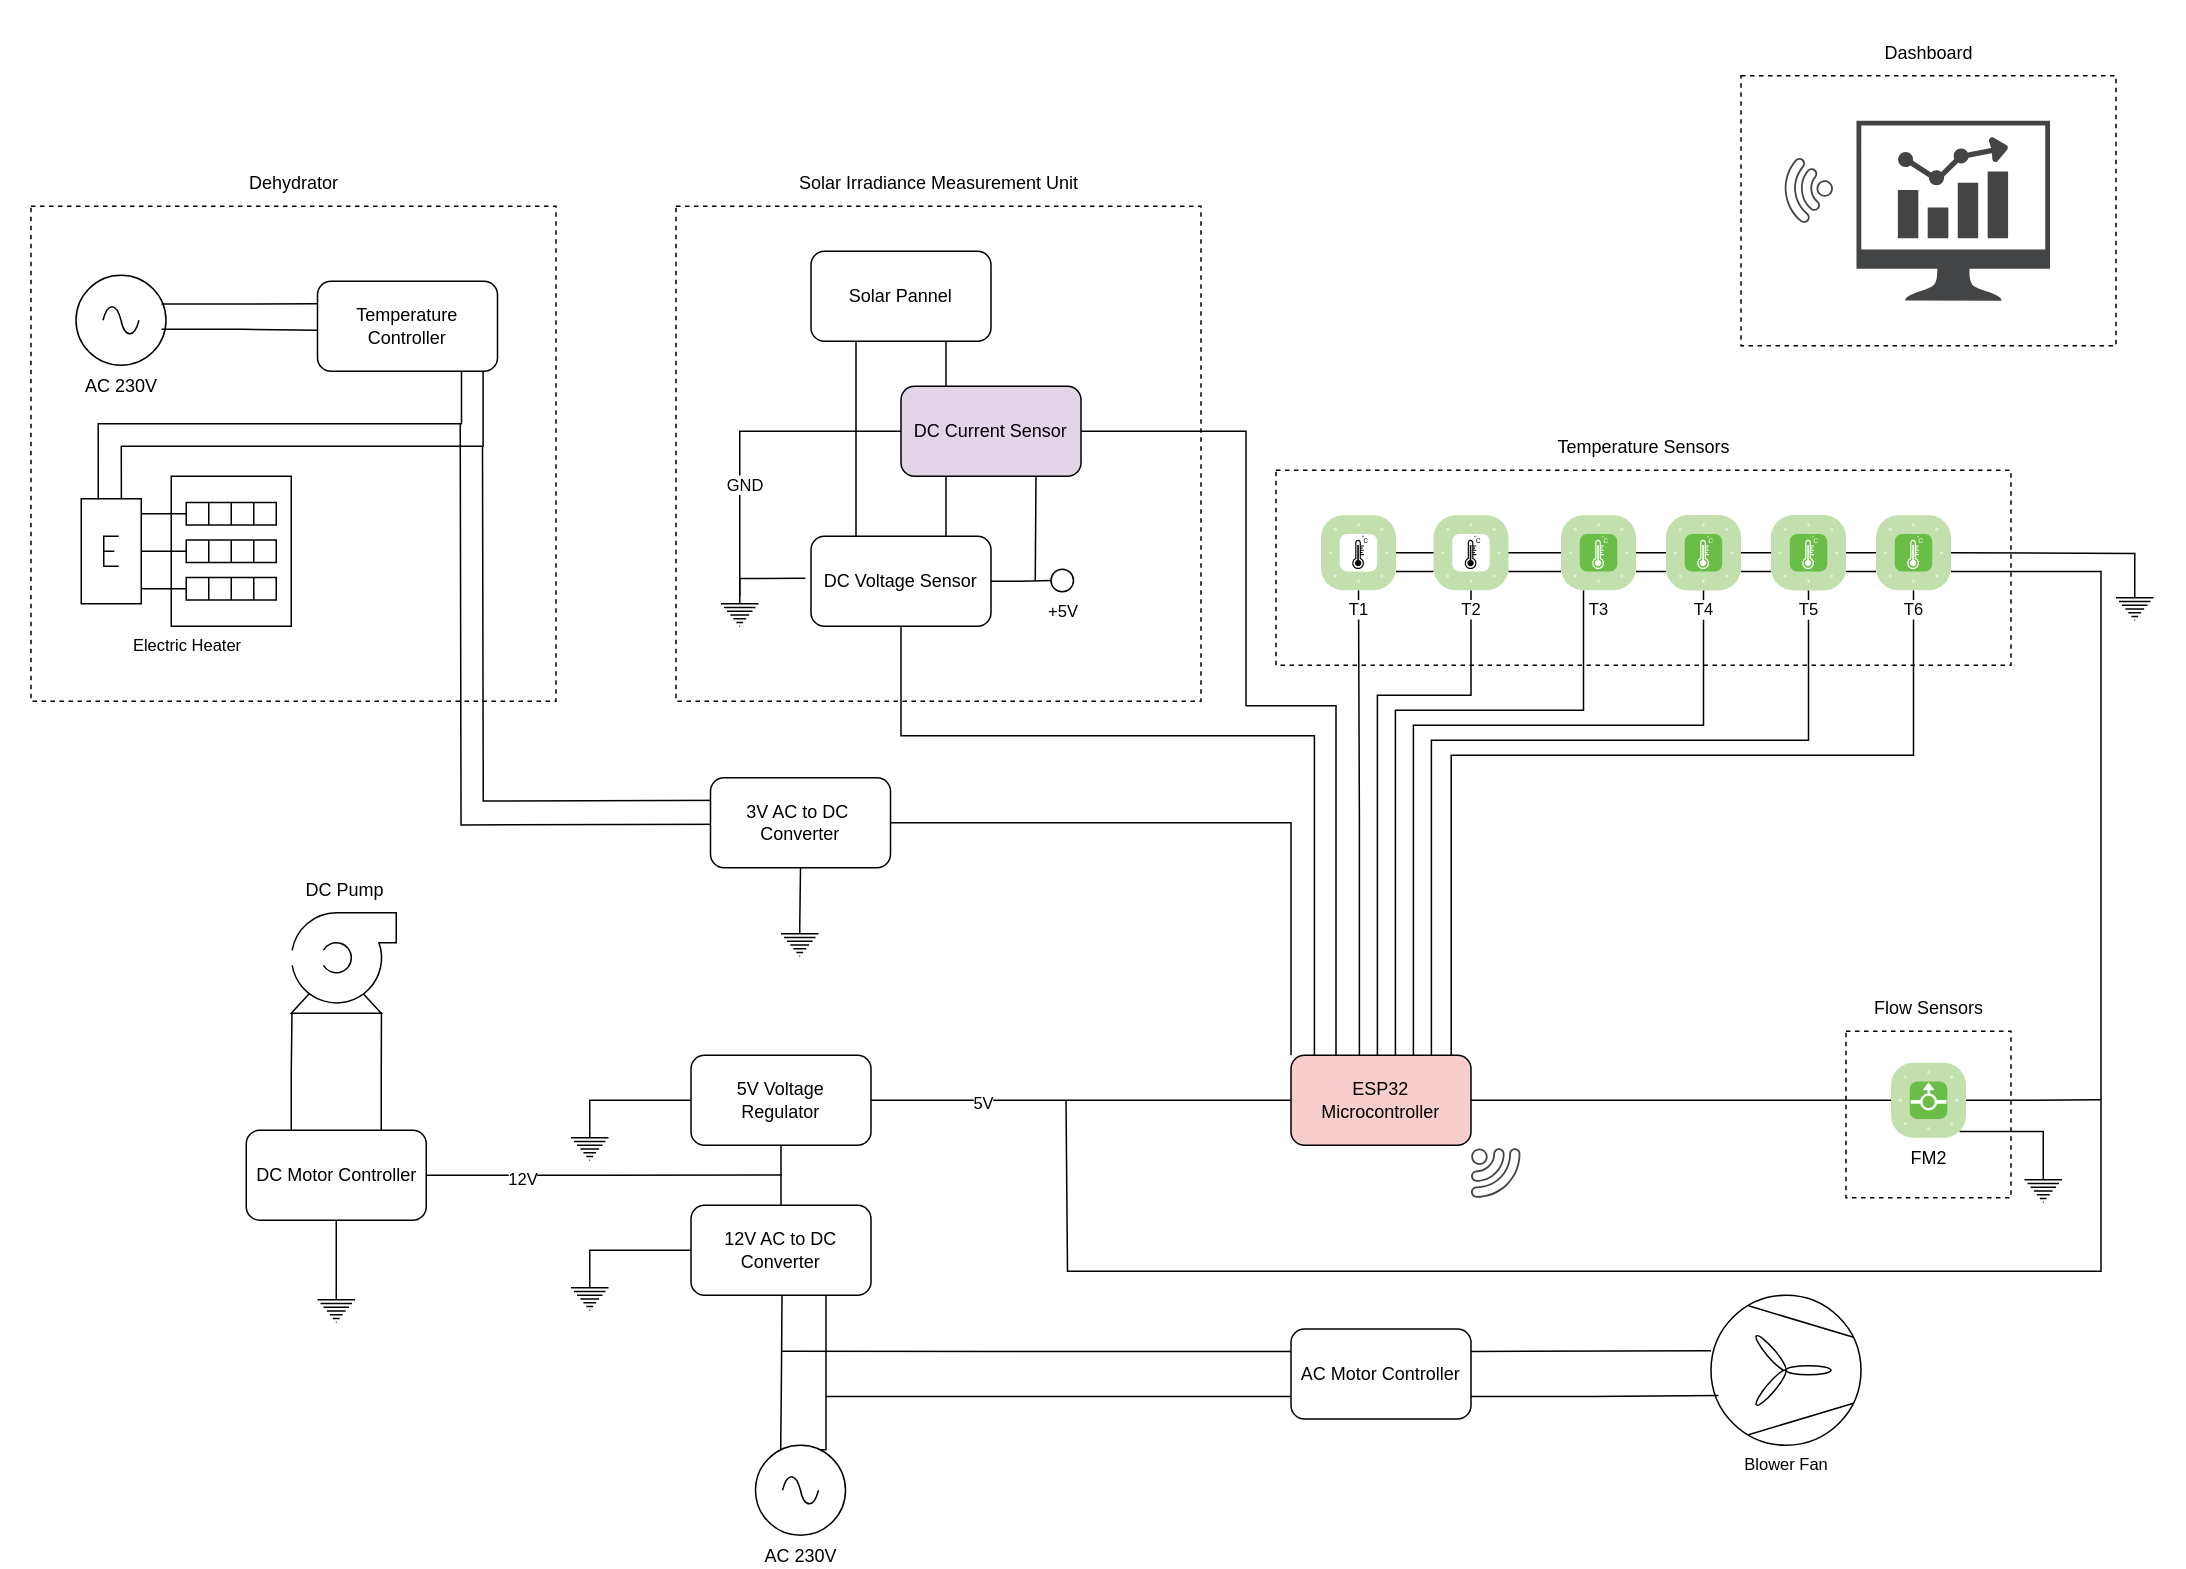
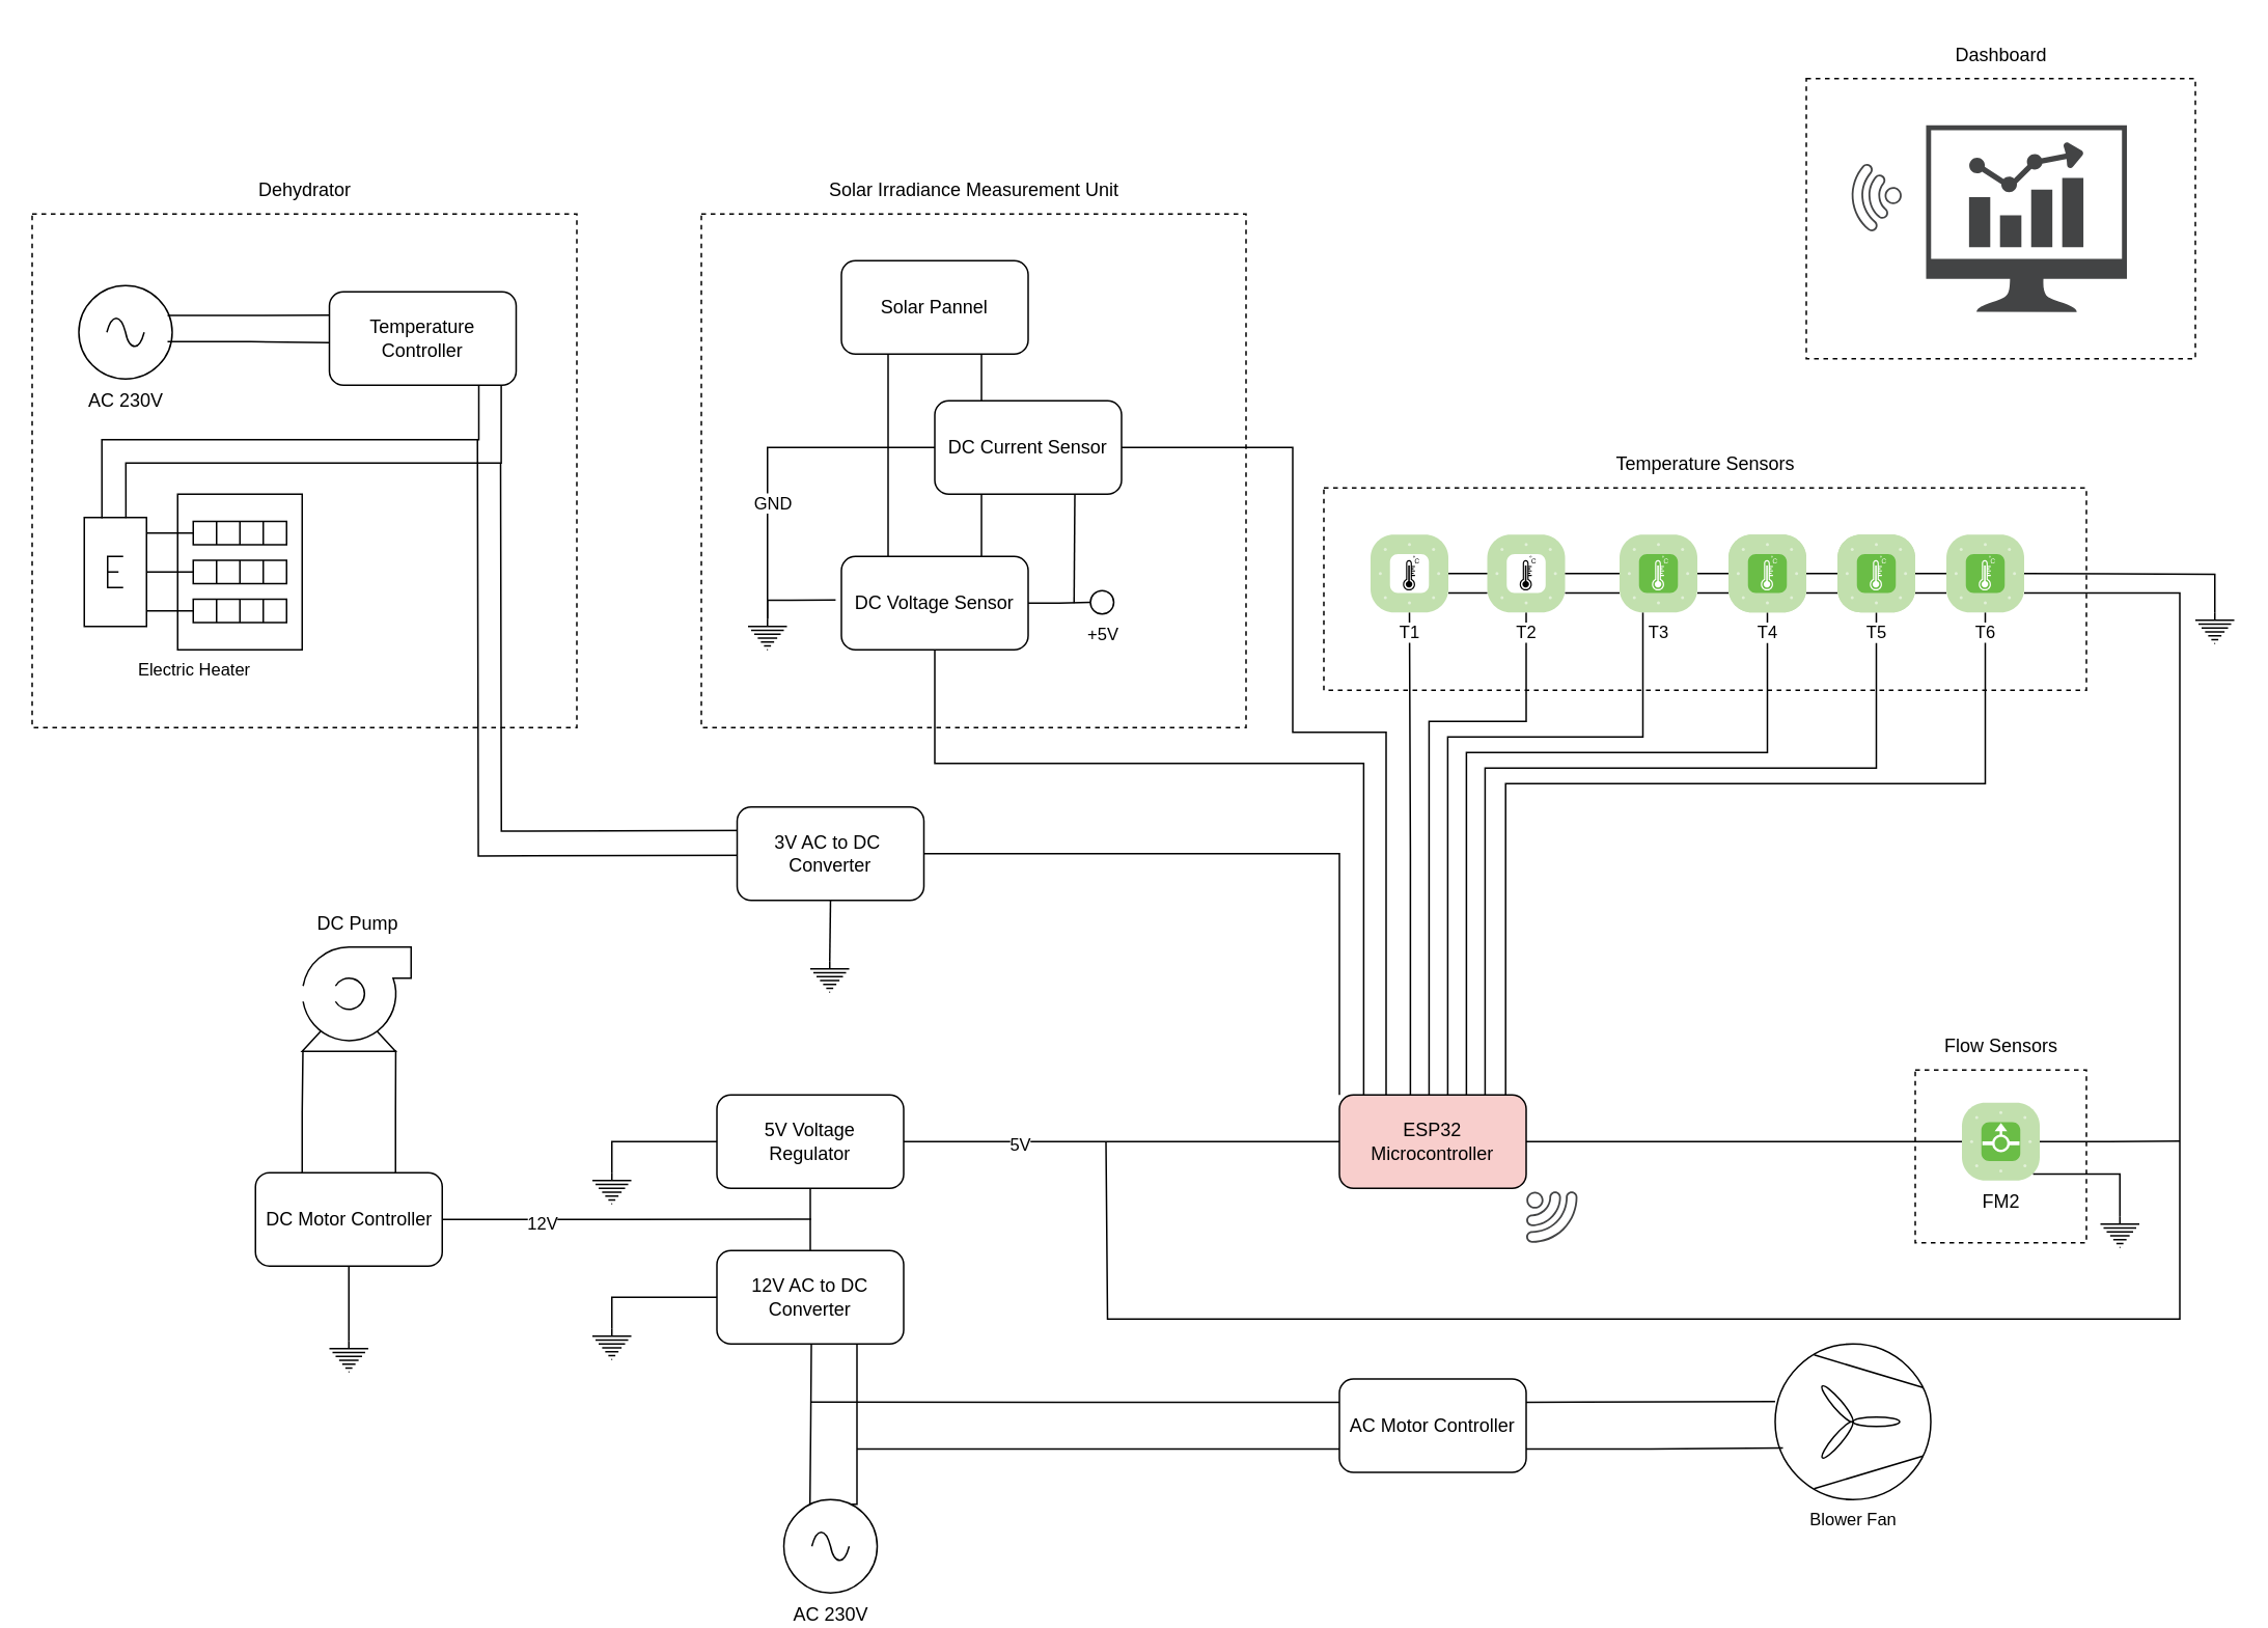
- <mxCell id="67" value="DC Current Sensor" style="rounded=1;whiteSpace=wrap;html=1;labelBackgroundColor=none;points=[[0,0,0,0,0],[0,0.25,0,0,0],[0,0.5,0,0,0],[0,0.75,0,0,0],[0,1,0,0,0],[0.25,0,0,0,0],[0.25,1,0,0,0],[0.5,0,0,0,0],[0.5,1,0,0,0],[0.75,0,0,0,0],[0.75,1,0,0,0],[1,0,0,0,0],[1,0.25,0,0,0],[1,0.5,0,0,0],[1,0.75,0,0,0],[1,1,0,0,0]];fillColor=#e1d5e7;" parent="1" vertex="1"><mxGeometry x="600" y="257" width="120" height="60" as="geometry" /></mxCell>
+ <mxCell id="67" value="DC Current Sensor" style="rounded=1;whiteSpace=wrap;html=1;labelBackgroundColor=none;points=[[0,0,0,0,0],[0,0.25,0,0,0],[0,0.5,0,0,0],[0,0.75,0,0,0],[0,1,0,0,0],[0.25,0,0,0,0],[0.25,1,0,0,0],[0.5,0,0,0,0],[0.5,1,0,0,0],[0.75,0,0,0,0],[0.75,1,0,0,0],[1,0,0,0,0],[1,0.25,0,0,0],[1,0.5,0,0,0],[1,0.75,0,0,0],[1,1,0,0,0]];" parent="1" vertex="1"><mxGeometry x="600" y="257" width="120" height="60" as="geometry" /></mxCell>
